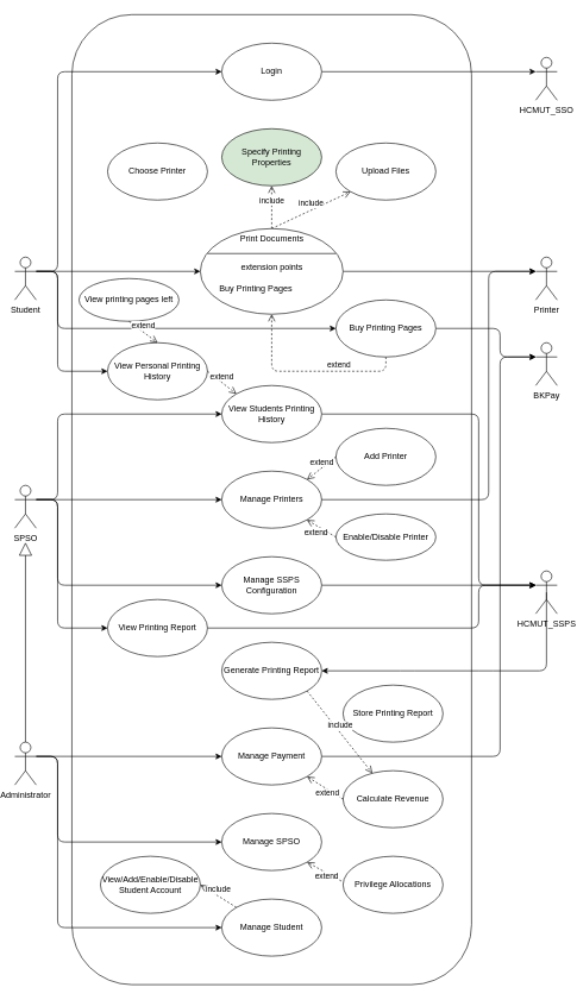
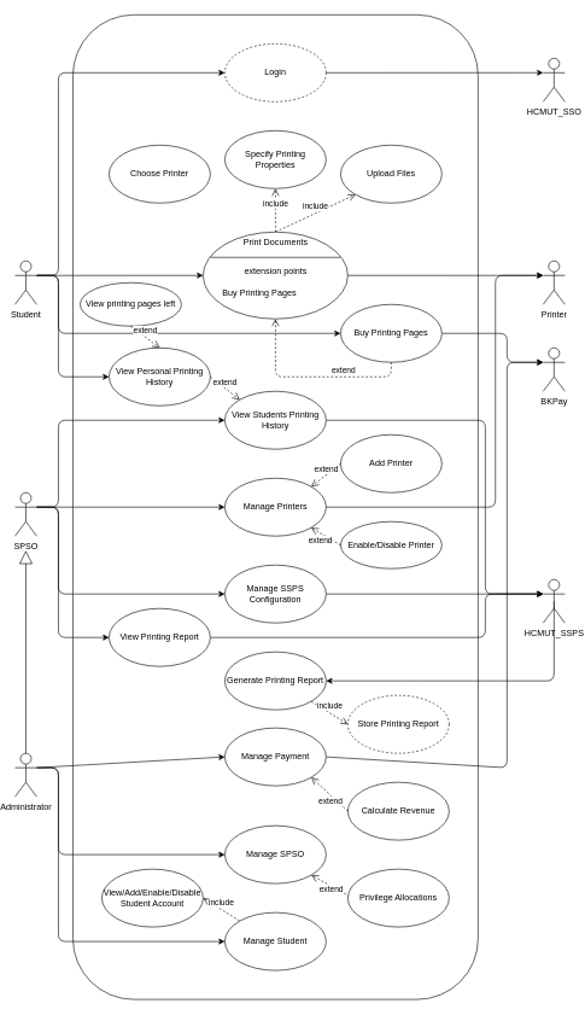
- <mxCell id="33" value="Login" style="ellipse;whiteSpace=wrap;html=1;" vertex="1" parent="1"><mxGeometry x="310" y="60" width="140" height="80" as="geometry" /></mxCell>
+ <mxCell id="33" value="Login" style="ellipse;whiteSpace=wrap;html=1;dashed=1;" vertex="1" parent="1"><mxGeometry x="310" y="60" width="140" height="80" as="geometry" /></mxCell>
- <mxCell id="8" value="Specify Printing Properties" style="ellipse;whiteSpace=wrap;html=1;fillColor=#d5e8d4;" parent="1" vertex="1"><mxGeometry x="310" y="180" width="140" height="80" as="geometry" /></mxCell>
+ <mxCell id="8" value="Specify Printing Properties" style="ellipse;whiteSpace=wrap;html=1;" parent="1" vertex="1"><mxGeometry x="310" y="180" width="140" height="80" as="geometry" /></mxCell>
- <mxCell id="35" value="Store Printing Report" style="ellipse;whiteSpace=wrap;html=1;" vertex="1" parent="1"><mxGeometry x="480" y="960" width="140" height="80" as="geometry" /></mxCell>
+ <mxCell id="35" value="Store Printing Report" style="ellipse;whiteSpace=wrap;html=1;dashed=1;" vertex="1" parent="1"><mxGeometry x="480" y="960" width="140" height="80" as="geometry" /></mxCell>
- <mxCell id="39" value="include" style="html=1;verticalAlign=bottom;endArrow=open;dashed=1;endSize=8;exitX=1;exitY=1;exitDx=0;exitDy=0;" edge="1" parent="1" source="23" target="55"><mxGeometry relative="1" as="geometry"><mxPoint x="439.497" y="738.284" as="sourcePoint" /><mxPoint x="480" y="770" as="targetPoint" /><mxPoint as="offset" /></mxGeometry></mxCell>
+ <mxCell id="39" value="include" style="html=1;verticalAlign=bottom;endArrow=open;dashed=1;endSize=8;exitX=1;exitY=1;exitDx=0;exitDy=0;entryX=0;entryY=0.5;entryDx=0;entryDy=0;" edge="1" parent="1" source="23" target="35"><mxGeometry relative="1" as="geometry"><mxPoint x="439.497" y="738.284" as="sourcePoint" /><mxPoint x="480" y="770" as="targetPoint" /><mxPoint as="offset" /></mxGeometry></mxCell>
- <mxCell id="47" value="Manage Payment" style="ellipse;whiteSpace=wrap;html=1;" vertex="1" parent="1"><mxGeometry x="310" y="1020" width="140" height="80" as="geometry" /></mxCell>
+ <mxCell id="47" value="Manage Payment" style="ellipse;whiteSpace=wrap;html=1;" vertex="1" parent="1"><mxGeometry x="310" y="1005" width="140" height="80" as="geometry" /></mxCell>
